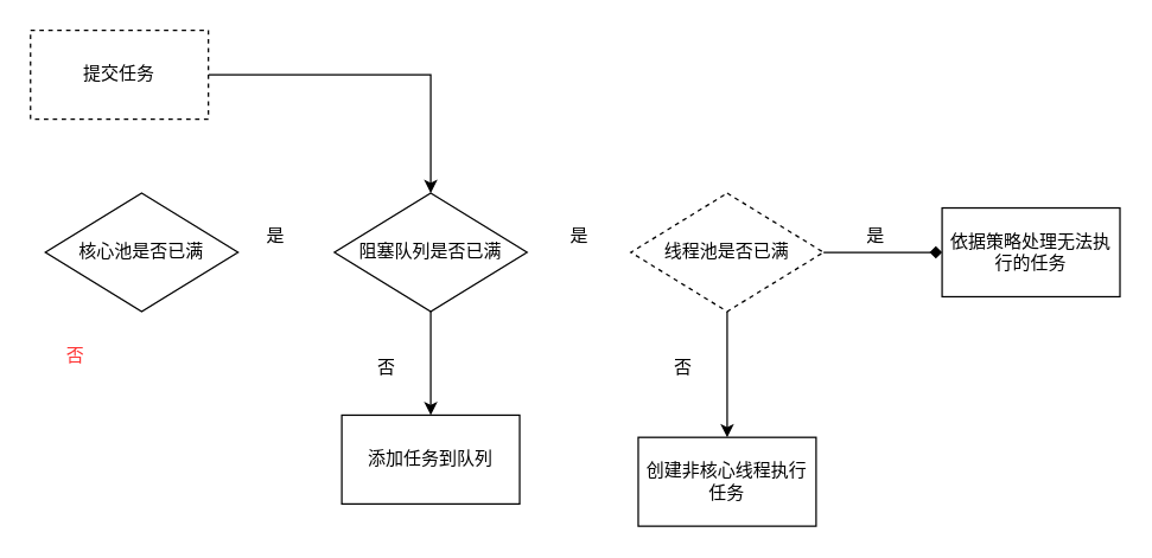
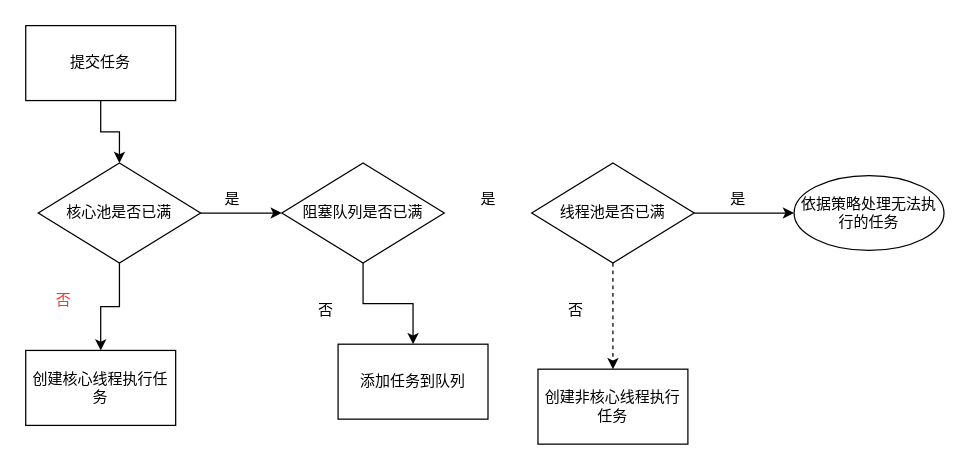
- <mxCell id="3" value="提交任务" style="rounded=0;whiteSpace=wrap;html=1;dashed=1;" vertex="1" parent="1"><mxGeometry x="20" y="20" width="120" height="60" as="geometry" /></mxCell>
+ <mxCell id="3" value="提交任务" style="rounded=0;whiteSpace=wrap;html=1;" vertex="1" parent="1"><mxGeometry x="20" y="20" width="120" height="60" as="geometry" /></mxCell>
- <mxCell id="2" style="edgeStyle=orthogonalEdgeStyle;rounded=0;orthogonalLoop=1;jettySize=auto;html=1;" edge="1" parent="1" source="3" target="10"><mxGeometry relative="1" as="geometry" /></mxCell>
+ <mxCell id="2" style="edgeStyle=orthogonalEdgeStyle;rounded=0;orthogonalLoop=1;jettySize=auto;html=1;" edge="1" parent="1" source="3" target="6"><mxGeometry relative="1" as="geometry" /></mxCell>
+ <mxCell id="5" style="edgeStyle=orthogonalEdgeStyle;rounded=0;orthogonalLoop=1;jettySize=auto;html=1;exitX=1;exitY=0.5;exitDx=0;exitDy=0;" edge="1" parent="1" source="6" target="10"><mxGeometry relative="1" as="geometry" /></mxCell>
- <mxCell id="16" value="线程池是否已满" style="rhombus;whiteSpace=wrap;html=1;dashed=1;" vertex="1" parent="1"><mxGeometry x="425" y="130" width="130" height="80" as="geometry" /></mxCell>
+ <mxCell id="16" value="线程池是否已满" style="rhombus;whiteSpace=wrap;html=1;" vertex="1" parent="1"><mxGeometry x="425" y="130" width="130" height="80" as="geometry" /></mxCell>
- <mxCell id="14" style="edgeStyle=orthogonalEdgeStyle;rounded=0;orthogonalLoop=1;jettySize=auto;html=1;exitX=1;exitY=0.5;exitDx=0;exitDy=0;endArrow=diamond;" edge="1" parent="1" source="16" target="17"><mxGeometry relative="1" as="geometry" /></mxCell>
+ <mxCell id="14" style="edgeStyle=orthogonalEdgeStyle;rounded=0;orthogonalLoop=1;jettySize=auto;html=1;exitX=1;exitY=0.5;exitDx=0;exitDy=0;" edge="1" parent="1" source="16" target="17"><mxGeometry relative="1" as="geometry" /></mxCell>
- <mxCell id="17" value="依据策略处理无法执行的任务" style="rounded=0;whiteSpace=wrap;html=1;" vertex="1" parent="1"><mxGeometry x="635" y="140" width="120" height="60" as="geometry" /></mxCell>
+ <mxCell id="17" value="依据策略处理无法执行的任务" style="ellipse;whiteSpace=wrap;html=1;" vertex="1" parent="1"><mxGeometry x="635" y="140" width="120" height="60" as="geometry" /></mxCell>
+ <mxCell id="4" style="edgeStyle=orthogonalEdgeStyle;rounded=0;orthogonalLoop=1;jettySize=auto;html=1;exitX=0.5;exitY=1;exitDx=0;exitDy=0;entryX=0.5;entryY=0;entryDx=0;entryDy=0;" edge="1" parent="1" source="6" target="7"><mxGeometry relative="1" as="geometry" /></mxCell>
- <mxCell id="15" style="edgeStyle=orthogonalEdgeStyle;rounded=0;orthogonalLoop=1;jettySize=auto;html=1;exitX=0.5;exitY=1;exitDx=0;exitDy=0;entryX=0.5;entryY=0;entryDx=0;entryDy=0;" edge="1" parent="1" source="16" target="18"><mxGeometry relative="1" as="geometry" /></mxCell>
+ <mxCell id="15" style="edgeStyle=orthogonalEdgeStyle;rounded=0;orthogonalLoop=1;jettySize=auto;html=1;exitX=0.5;exitY=1;exitDx=0;exitDy=0;entryX=0.5;entryY=0;entryDx=0;entryDy=0;dashed=1;" edge="1" parent="1" source="16" target="18"><mxGeometry relative="1" as="geometry" /></mxCell>
+ <mxCell id="7" value="创建核心线程执行任务" style="rounded=0;whiteSpace=wrap;html=1;" vertex="1" parent="1"><mxGeometry x="20" y="280" width="120" height="60" as="geometry" /></mxCell>
- <mxCell id="12" value="添加任务到队列" style="rounded=0;whiteSpace=wrap;html=1;" vertex="1" parent="1"><mxGeometry x="230" y="280" width="120" height="60" as="geometry" /></mxCell>
+ <mxCell id="12" value="添加任务到队列" style="rounded=0;whiteSpace=wrap;html=1;" vertex="1" parent="1"><mxGeometry x="270" y="275" width="120" height="60" as="geometry" /></mxCell>
